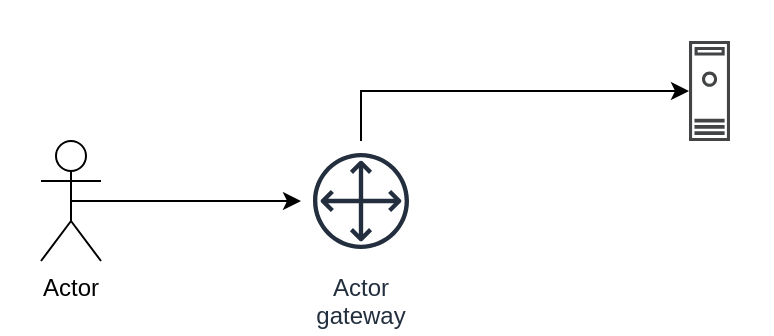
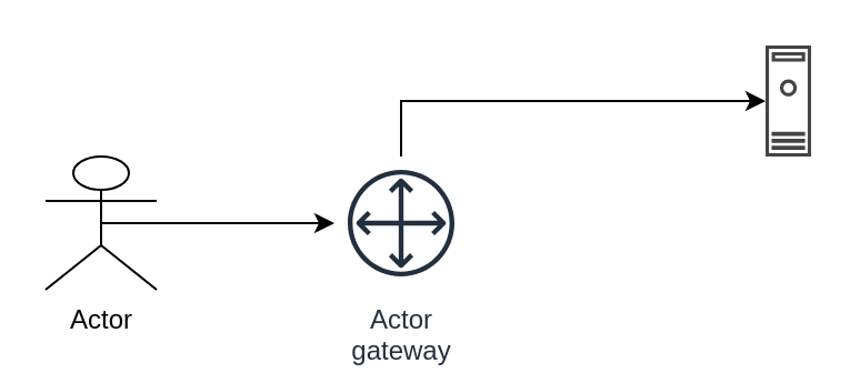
- <mxCell id="3" value="Actor" style="shape=umlActor;verticalLabelPosition=bottom;verticalAlign=top;html=1;outlineConnect=0;" vertex="1" parent="1"><mxGeometry x="20" y="70" width="30" height="60" as="geometry" /></mxCell>
+ <mxCell id="3" value="Actor" style="shape=umlActor;verticalLabelPosition=bottom;verticalAlign=top;html=1;outlineConnect=0;" vertex="1" parent="1"><mxGeometry x="20" y="70" width="50" height="60" as="geometry" /></mxCell>
